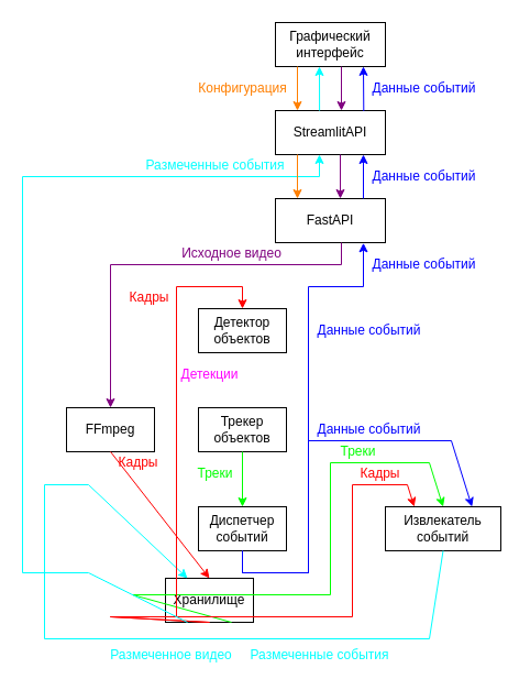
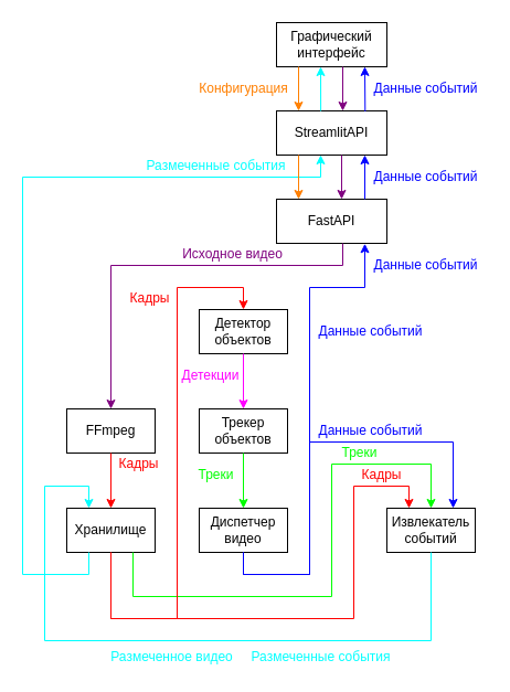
+ <mxCell id="13" value="" style="endArrow=classic;html=1;rounded=0;exitX=0.5;exitY=1;exitDx=0;exitDy=0;entryX=0.5;entryY=0;entryDx=0;entryDy=0;fillColor=#f8cecc;strokeColor=#ff00ff;" parent="1" source="7" target="8" edge="1"><mxGeometry width="50" height="50" relative="1" as="geometry"><mxPoint x="-120" y="60" as="sourcePoint" /><mxPoint x="-120" y="100" as="targetPoint" /></mxGeometry></mxCell>
- <mxCell id="11" value="Диспетчер событий" style="rounded=0;whiteSpace=wrap;html=1;" parent="1" vertex="1"><mxGeometry x="180" y="460" width="80" height="40" as="geometry" /></mxCell>
+ <mxCell id="11" value="Диспетчер видео" style="rounded=0;whiteSpace=wrap;html=1;" parent="1" vertex="1"><mxGeometry x="180" y="460" width="80" height="40" as="geometry" /></mxCell>
- <mxCell id="9" value="Извлекатель событий" style="rounded=0;whiteSpace=wrap;html=1;" parent="1" vertex="1"><mxGeometry x="350" y="460" width="105" height="40" as="geometry" /></mxCell>
+ <mxCell id="9" value="Извлекатель событий" style="rounded=0;whiteSpace=wrap;html=1;" parent="1" vertex="1"><mxGeometry x="350" y="460" width="80" height="40" as="geometry" /></mxCell>
- <mxCell id="5" value="Хранилище" style="rounded=0;whiteSpace=wrap;html=1;" parent="1" vertex="1"><mxGeometry x="150" y="525" width="80" height="40" as="geometry" /></mxCell>
+ <mxCell id="5" value="Хранилище" style="rounded=0;whiteSpace=wrap;html=1;" parent="1" vertex="1"><mxGeometry x="60" y="460" width="80" height="40" as="geometry" /></mxCell>
